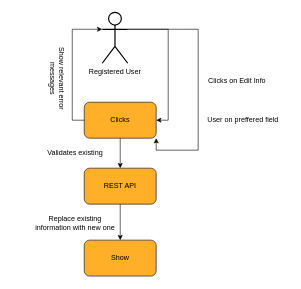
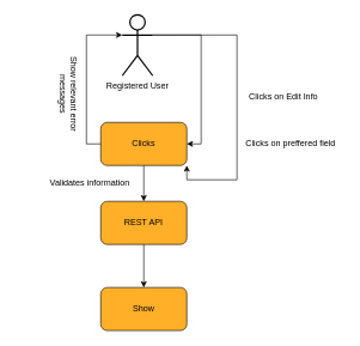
- <mxCell id="16" value="&lt;span style=&quot;background-color: rgb(255 , 255 , 255) ; font-size: 12px&quot;&gt;User on preffered field&lt;/span&gt;" style="text;html=1;strokeColor=none;fillColor=none;align=center;verticalAlign=middle;whiteSpace=wrap;rounded=0;fontSize=12;" parent="1" vertex="1"><mxGeometry x="330" y="185" width="150" height="30" as="geometry" /></mxCell>
+ <mxCell id="16" value="&lt;span style=&quot;background-color: rgb(255 , 255 , 255) ; font-size: 12px&quot;&gt;Clicks on preffered field&lt;/span&gt;" style="text;html=1;strokeColor=none;fillColor=none;align=center;verticalAlign=middle;whiteSpace=wrap;rounded=0;fontSize=12;" parent="1" vertex="1"><mxGeometry x="330" y="185" width="150" height="30" as="geometry" /></mxCell>
- <mxCell id="15" value="&lt;span style=&quot;background-color: rgb(255 , 255 , 255)&quot;&gt;Validates existing&lt;/span&gt;" style="text;html=1;strokeColor=none;fillColor=none;align=center;verticalAlign=middle;whiteSpace=wrap;rounded=0;fontSize=12;" parent="1" vertex="1"><mxGeometry x="50" y="240" width="150" height="30" as="geometry" /></mxCell>
+ <mxCell id="15" value="&lt;span style=&quot;background-color: rgb(255 , 255 , 255)&quot;&gt;Validates information&lt;/span&gt;" style="text;html=1;strokeColor=none;fillColor=none;align=center;verticalAlign=middle;whiteSpace=wrap;rounded=0;fontSize=12;" parent="1" vertex="1"><mxGeometry x="50" y="240" width="150" height="30" as="geometry" /></mxCell>
- <mxCell id="21" value="&lt;span style=&quot;background-color: rgb(255 , 255 , 255) ; font-size: 12px&quot;&gt;Replace existing information with new one&lt;/span&gt;" style="text;html=1;strokeColor=none;fillColor=none;align=center;verticalAlign=middle;whiteSpace=wrap;rounded=0;fontSize=12;" parent="1" vertex="1"><mxGeometry x="50" y="359.997" width="150" height="21.25" as="geometry" /></mxCell>
